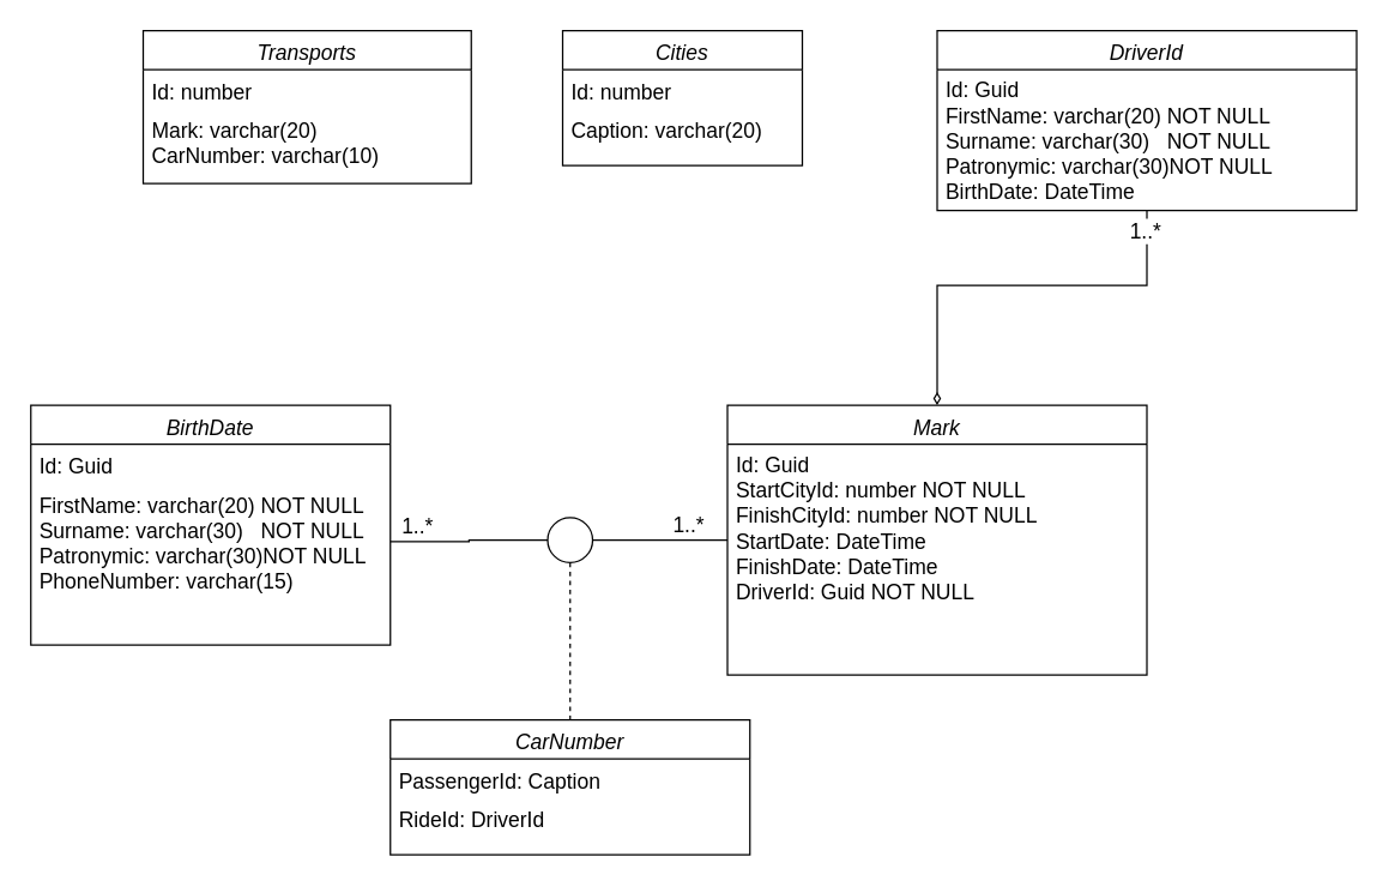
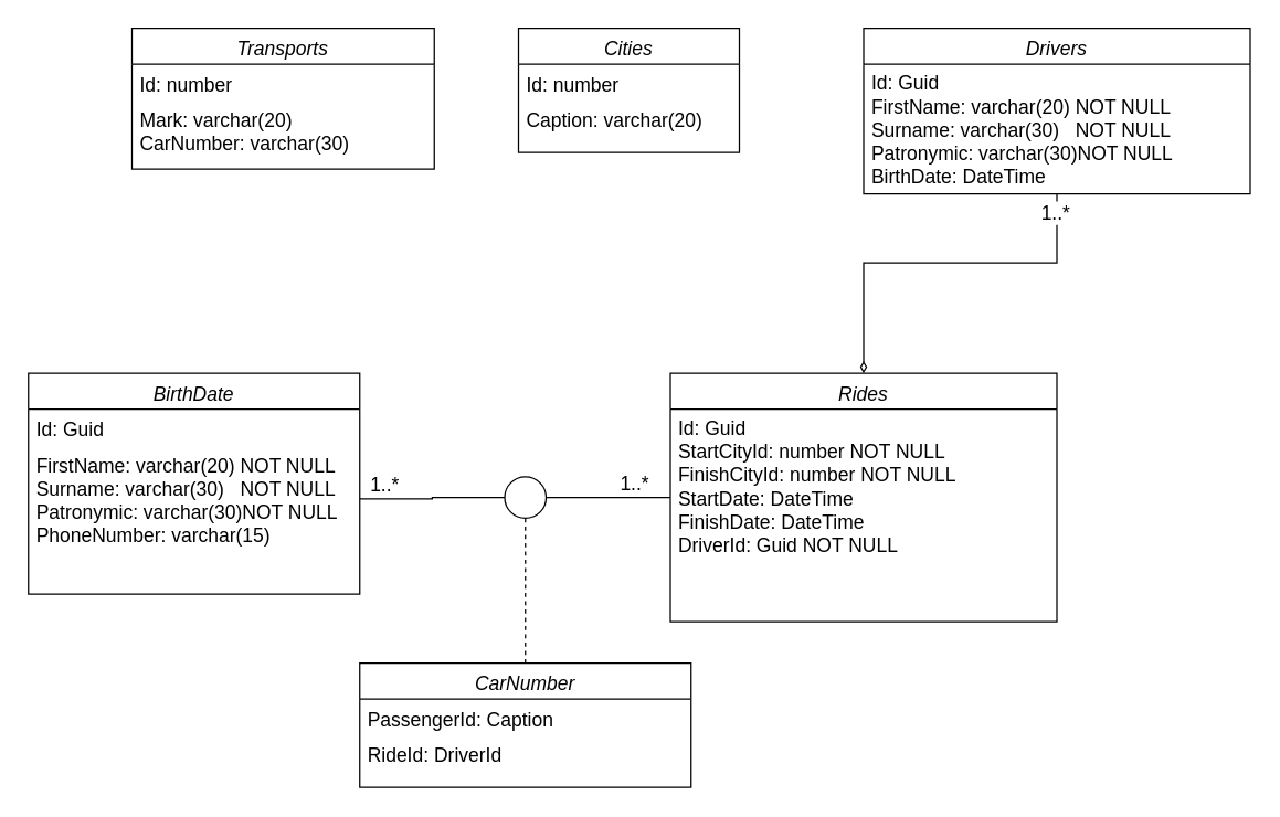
- <mxCell id="10" value="DriverId" style="swimlane;fontStyle=2;align=center;verticalAlign=top;childLayout=stackLayout;horizontal=1;startSize=26;horizontalStack=0;resizeParent=1;resizeLast=0;collapsible=1;marginBottom=0;rounded=0;shadow=0;strokeWidth=1;fontSize=14;" vertex="1" parent="1"><mxGeometry x="625" y="20" width="280" height="120" as="geometry"><mxRectangle x="340" y="380" width="170" height="26" as="alternateBounds" /></mxGeometry></mxCell>
+ <mxCell id="10" value="Drivers" style="swimlane;fontStyle=2;align=center;verticalAlign=top;childLayout=stackLayout;horizontal=1;startSize=26;horizontalStack=0;resizeParent=1;resizeLast=0;collapsible=1;marginBottom=0;rounded=0;shadow=0;strokeWidth=1;fontSize=14;" vertex="1" parent="1"><mxGeometry x="625" y="20" width="280" height="120" as="geometry"><mxRectangle x="340" y="380" width="170" height="26" as="alternateBounds" /></mxGeometry></mxCell>
- <mxCell id="25" value="Mark: varchar(20)&#10;CarNumber: varchar(10)" style="text;align=left;verticalAlign=top;spacingLeft=4;spacingRight=4;overflow=hidden;rotatable=0;points=[[0,0.5],[1,0.5]];portConstraint=eastwest;rounded=0;shadow=0;html=0;fontSize=14;" vertex="1" parent="23"><mxGeometry y="52" width="219" height="40" as="geometry" /></mxCell>
+ <mxCell id="25" value="Mark: varchar(20)&#10;CarNumber: varchar(30)" style="text;align=left;verticalAlign=top;spacingLeft=4;spacingRight=4;overflow=hidden;rotatable=0;points=[[0,0.5],[1,0.5]];portConstraint=eastwest;rounded=0;shadow=0;html=0;fontSize=14;" vertex="1" parent="23"><mxGeometry y="52" width="219" height="40" as="geometry" /></mxCell>
- <mxCell id="6" value="Mark" style="swimlane;fontStyle=2;align=center;verticalAlign=top;childLayout=stackLayout;horizontal=1;startSize=26;horizontalStack=0;resizeParent=1;resizeLast=0;collapsible=1;marginBottom=0;rounded=0;shadow=0;strokeWidth=1;fontSize=14;" parent="1" vertex="1"><mxGeometry x="485" y="270" width="280" height="180" as="geometry"><mxRectangle x="340" y="380" width="170" height="26" as="alternateBounds" /></mxGeometry></mxCell>
+ <mxCell id="6" value="Rides" style="swimlane;fontStyle=2;align=center;verticalAlign=top;childLayout=stackLayout;horizontal=1;startSize=26;horizontalStack=0;resizeParent=1;resizeLast=0;collapsible=1;marginBottom=0;rounded=0;shadow=0;strokeWidth=1;fontSize=14;" parent="1" vertex="1"><mxGeometry x="485" y="270" width="280" height="180" as="geometry"><mxRectangle x="340" y="380" width="170" height="26" as="alternateBounds" /></mxGeometry></mxCell>
